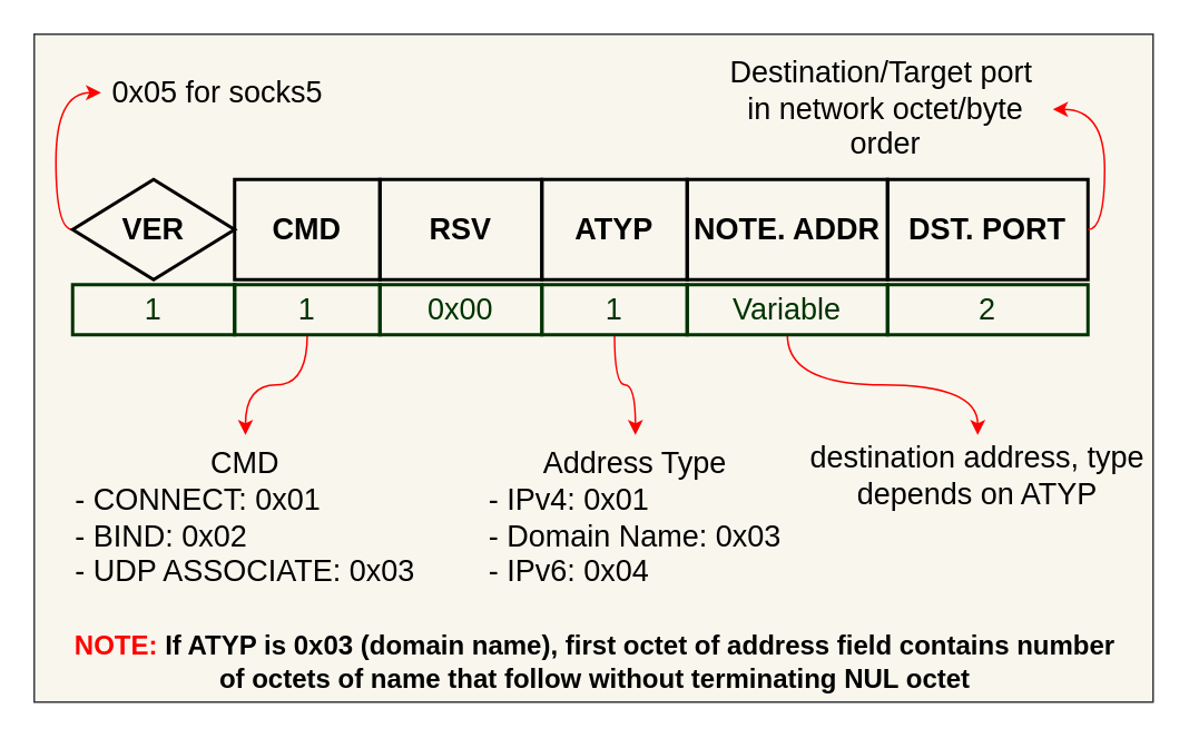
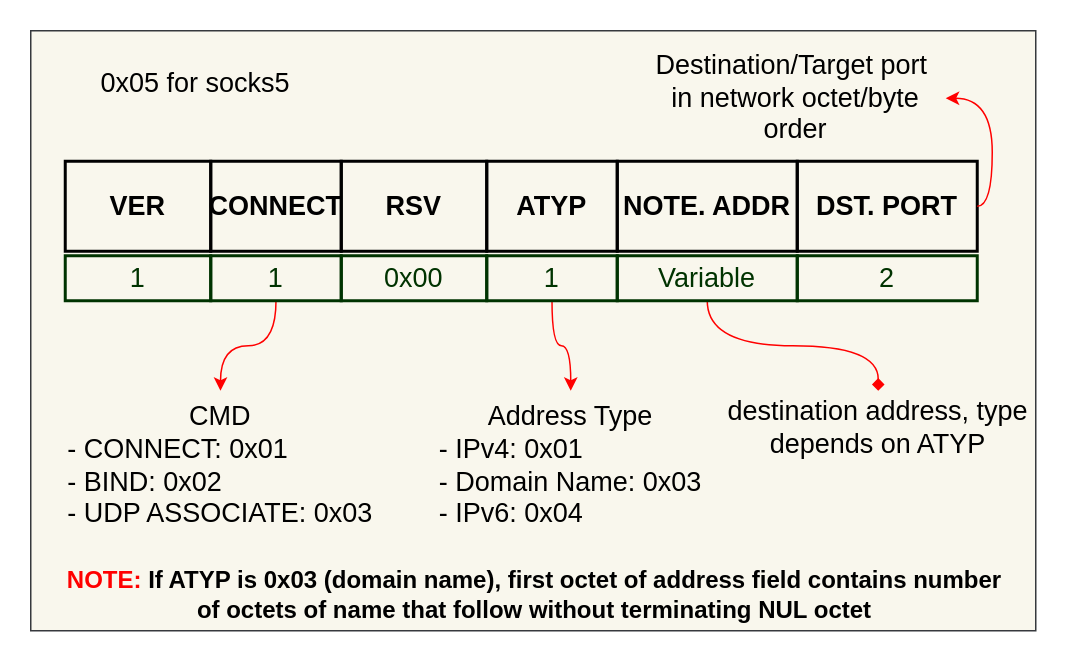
- <mxCell id="3" style="edgeStyle=orthogonalEdgeStyle;curved=1;html=1;entryX=0;entryY=0.5;entryDx=0;entryDy=0;strokeColor=#FF0000;exitX=0;exitY=0.5;exitDx=0;exitDy=0;" edge="1" parent="1" source="4" target="6"><mxGeometry relative="1" as="geometry" /></mxCell>
- <mxCell id="4" value="&lt;b&gt;&lt;font color=&quot;#000000&quot; style=&quot;font-size: 18px;&quot;&gt;VER&lt;/font&gt;&lt;/b&gt;" style="rhombus;whiteSpace=wrap;html=1;fillColor=none;strokeColor=#000000;strokeWidth=2;" parent="1" vertex="1"><mxGeometry x="43" y="107" width="97" height="60" as="geometry" /></mxCell>
+ <mxCell id="4" value="&lt;b&gt;&lt;font color=&quot;#000000&quot; style=&quot;font-size: 18px;&quot;&gt;VER&lt;/font&gt;&lt;/b&gt;" style="rounded=0;whiteSpace=wrap;html=1;fillColor=none;strokeColor=#000000;strokeWidth=2;" parent="1" vertex="1"><mxGeometry x="43" y="107" width="97" height="60" as="geometry" /></mxCell>
- <mxCell id="5" value="&lt;b&gt;&lt;font color=&quot;#000000&quot; style=&quot;font-size: 18px;&quot;&gt;CMD&lt;/font&gt;&lt;/b&gt;" style="rounded=0;whiteSpace=wrap;html=1;fillColor=none;strokeColor=#000000;strokeWidth=2;" parent="1" vertex="1"><mxGeometry x="140" y="107" width="87" height="60" as="geometry" /></mxCell>
+ <mxCell id="5" value="&lt;b&gt;&lt;font color=&quot;#000000&quot; style=&quot;font-size: 18px;&quot;&gt;CONNECT&lt;/font&gt;&lt;/b&gt;" style="rounded=0;whiteSpace=wrap;html=1;fillColor=none;strokeColor=#000000;strokeWidth=2;" parent="1" vertex="1"><mxGeometry x="140" y="107" width="87" height="60" as="geometry" /></mxCell>
- <mxCell id="21" style="edgeStyle=orthogonalEdgeStyle;curved=1;html=1;entryX=0.5;entryY=0;entryDx=0;entryDy=0;strokeColor=#FF0000;" edge="1" parent="1" source="22" target="26"><mxGeometry relative="1" as="geometry" /></mxCell>
+ <mxCell id="21" style="edgeStyle=orthogonalEdgeStyle;curved=1;html=1;entryX=0.5;entryY=0;entryDx=0;entryDy=0;strokeColor=#FF0000;endArrow=diamond;" edge="1" parent="1" source="22" target="26"><mxGeometry relative="1" as="geometry" /></mxCell>
